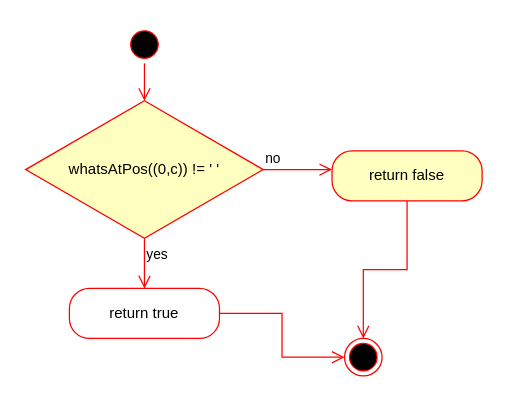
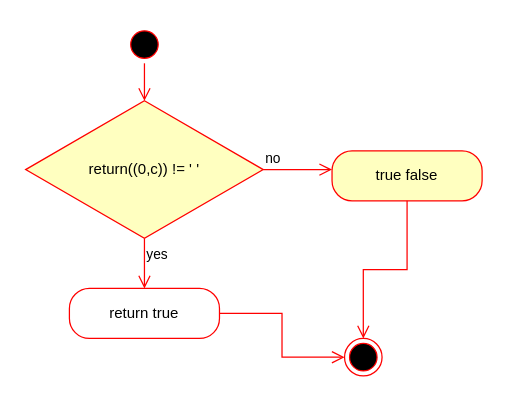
- <mxCell id="4" value="whatsAtPos((0,c)) != ' '" style="rhombus;whiteSpace=wrap;html=1;fillColor=#ffffc0;strokeColor=#ff0000;" parent="1" vertex="1"><mxGeometry x="20" y="80" width="190" height="110" as="geometry" /></mxCell>
+ <mxCell id="4" value="return((0,c)) != ' '" style="rhombus;whiteSpace=wrap;html=1;fillColor=#ffffc0;strokeColor=#ff0000;" parent="1" vertex="1"><mxGeometry x="20" y="80" width="190" height="110" as="geometry" /></mxCell>
- <mxCell id="7" value="return false" style="rounded=1;whiteSpace=wrap;html=1;arcSize=40;fontColor=#000000;fillColor=#ffffc0;strokeColor=#ff0000;" parent="1" vertex="1"><mxGeometry x="265" y="120" width="120" height="40" as="geometry" /></mxCell>
+ <mxCell id="7" value="true false" style="rounded=1;whiteSpace=wrap;html=1;arcSize=40;fontColor=#000000;fillColor=#ffffc0;strokeColor=#ff0000;" parent="1" vertex="1"><mxGeometry x="265" y="120" width="120" height="40" as="geometry" /></mxCell>
